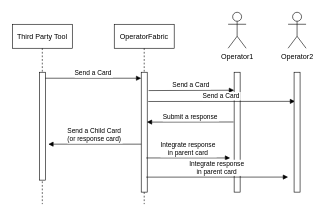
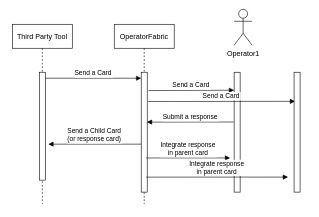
- <mxCell id="7" value="Operator1" style="shape=umlActor;verticalLabelPosition=bottom;verticalAlign=top;html=1;outlineConnect=0;" vertex="1" parent="1"><mxGeometry x="380" y="20" width="30" height="60" as="geometry" /></mxCell>
+ <mxCell id="7" value="Operator1" style="shape=umlActor;verticalLabelPosition=bottom;verticalAlign=top;html=1;outlineConnect=0;" vertex="1" parent="1"><mxGeometry x="390" y="15" width="30" height="60" as="geometry" /></mxCell>
- <mxCell id="13" value="Operator2" style="shape=umlActor;verticalLabelPosition=bottom;verticalAlign=top;html=1;outlineConnect=0;" vertex="1" parent="1"><mxGeometry x="480" y="20" width="30" height="60" as="geometry" /></mxCell>
